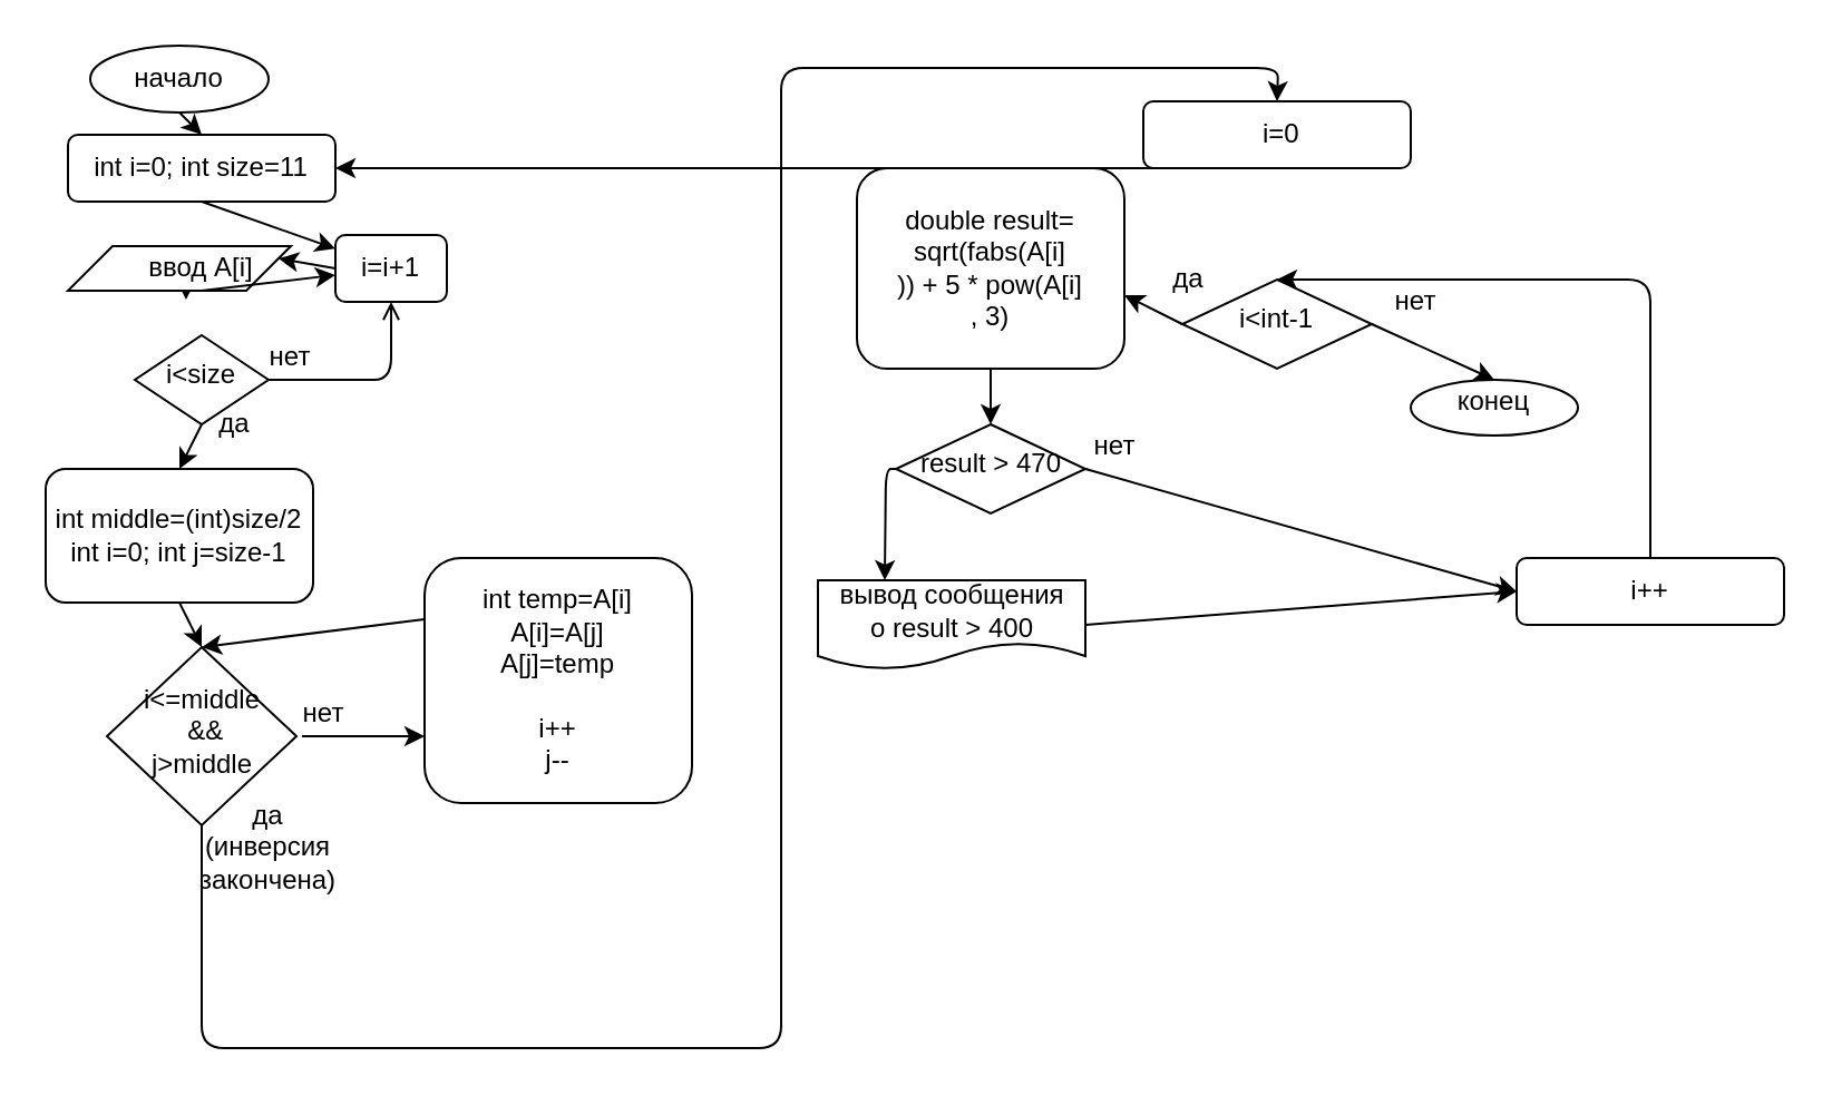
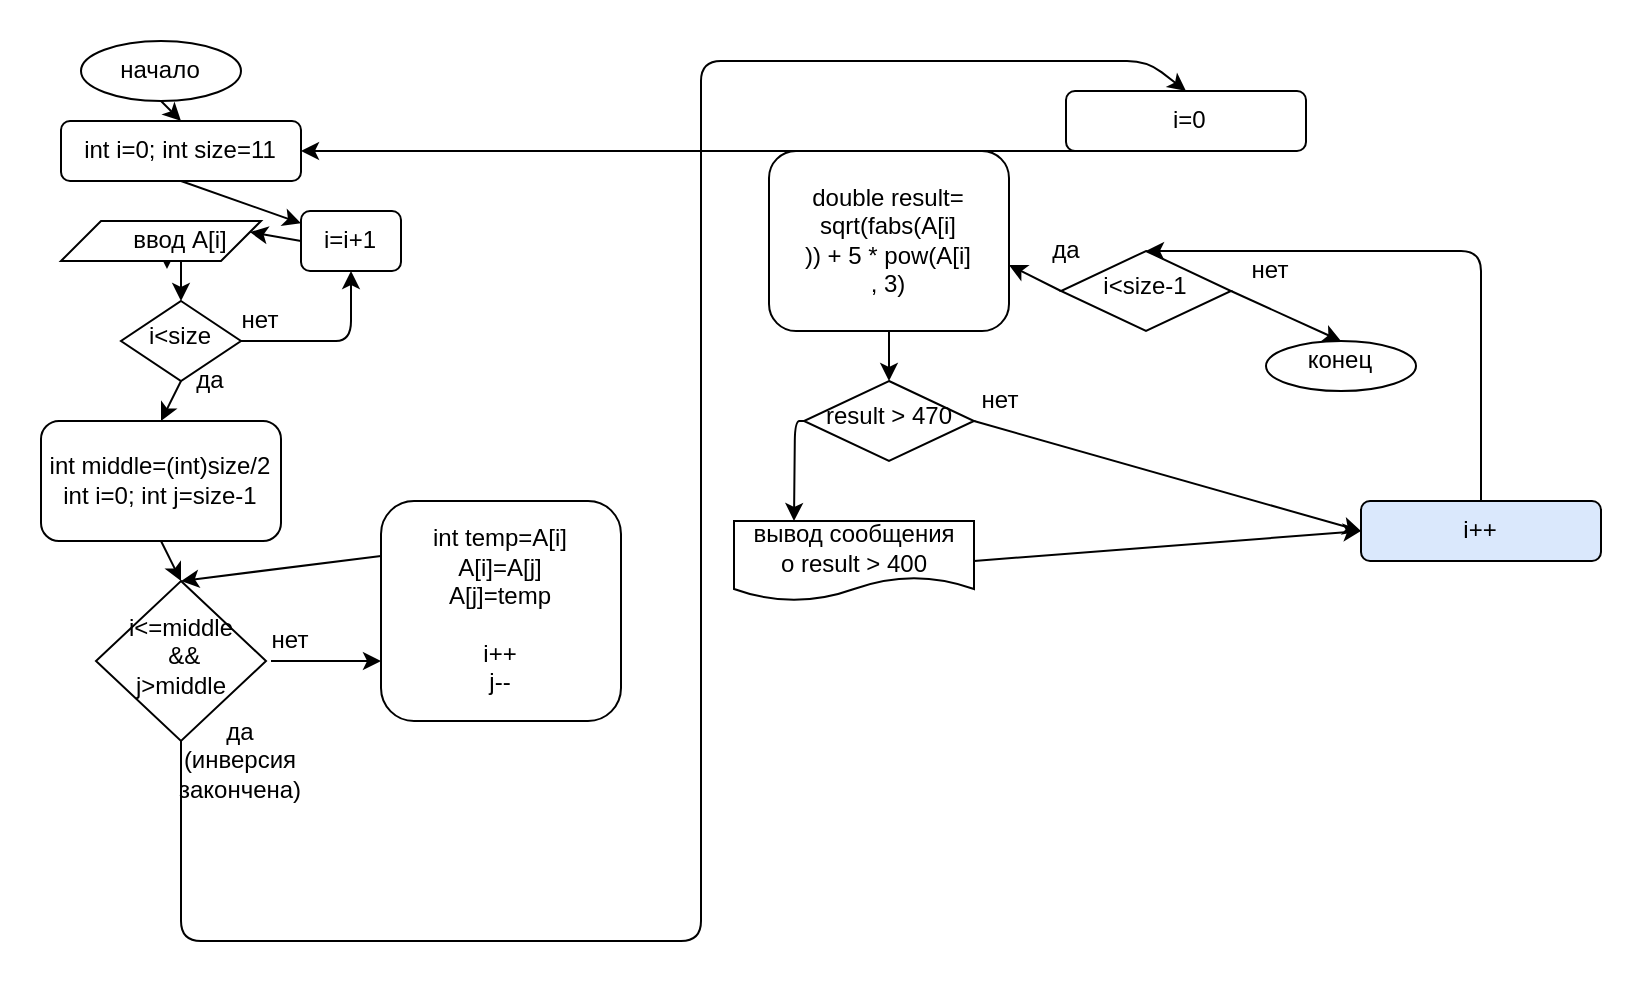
- <mxCell id="26" value="&amp;nbsp;i=0" style="rounded=1;whiteSpace=wrap;html=1;" vertex="1" parent="1"><mxGeometry x="512.5" y="45" width="120" height="30" as="geometry" /></mxCell>
+ <mxCell id="26" value="&amp;nbsp;i=0" style="rounded=1;whiteSpace=wrap;html=1;" vertex="1" parent="1"><mxGeometry x="532.5" y="45" width="120" height="30" as="geometry" /></mxCell>
- <mxCell id="11" value="" style="endArrow=classic;html=1;exitX=0.5;exitY=1;exitDx=0;exitDy=0;" edge="1" parent="1" source="6" target="14"><mxGeometry width="50" height="50" relative="1" as="geometry"><mxPoint x="100" y="100" as="sourcePoint" /><mxPoint x="85" y="120" as="targetPoint" /></mxGeometry></mxCell>
+ <mxCell id="11" value="" style="endArrow=classic;html=1;exitX=0.5;exitY=1;exitDx=0;exitDy=0;entryX=0.5;entryY=0;entryDx=0;entryDy=0;" edge="1" parent="1" source="6" target="8"><mxGeometry width="50" height="50" relative="1" as="geometry"><mxPoint x="100" y="100" as="sourcePoint" /><mxPoint x="85" y="120" as="targetPoint" /></mxGeometry></mxCell>
- <mxCell id="12" value="" style="endArrow=open;html=1;exitX=1;exitY=0.5;exitDx=0;exitDy=0;entryX=0.5;entryY=1;entryDx=0;entryDy=0;" edge="1" parent="1" source="8" target="14"><mxGeometry width="50" height="50" relative="1" as="geometry"><mxPoint x="420" y="320" as="sourcePoint" /><mxPoint x="470" y="270" as="targetPoint" /><Array as="points"><mxPoint x="150" y="170" /><mxPoint x="175" y="170" /></Array></mxGeometry></mxCell>
+ <mxCell id="12" value="" style="endArrow=classic;html=1;exitX=1;exitY=0.5;exitDx=0;exitDy=0;entryX=0.5;entryY=1;entryDx=0;entryDy=0;" edge="1" parent="1" source="8" target="14"><mxGeometry width="50" height="50" relative="1" as="geometry"><mxPoint x="420" y="320" as="sourcePoint" /><mxPoint x="470" y="270" as="targetPoint" /><Array as="points"><mxPoint x="150" y="170" /><mxPoint x="175" y="170" /></Array></mxGeometry></mxCell>
- <mxCell id="27" value="i&amp;lt;int-1" style="rhombus;whiteSpace=wrap;html=1;shadow=0;fontFamily=Helvetica;fontSize=12;align=center;strokeWidth=1;spacing=6;spacingTop=-4;" vertex="1" parent="1"><mxGeometry x="530" y="125" width="85" height="40" as="geometry" /></mxCell>
+ <mxCell id="27" value="i&amp;lt;size-1" style="rhombus;whiteSpace=wrap;html=1;shadow=0;fontFamily=Helvetica;fontSize=12;align=center;strokeWidth=1;spacing=6;spacingTop=-4;" vertex="1" parent="1"><mxGeometry x="530" y="125" width="85" height="40" as="geometry" /></mxCell>
- <mxCell id="36" value="i++" style="rounded=1;whiteSpace=wrap;html=1;" vertex="1" parent="1"><mxGeometry x="680" y="250" width="120" height="30" as="geometry" /></mxCell>
+ <mxCell id="36" value="i++" style="rounded=1;whiteSpace=wrap;html=1;fillColor=#dae8fc;" vertex="1" parent="1"><mxGeometry x="680" y="250" width="120" height="30" as="geometry" /></mxCell>
